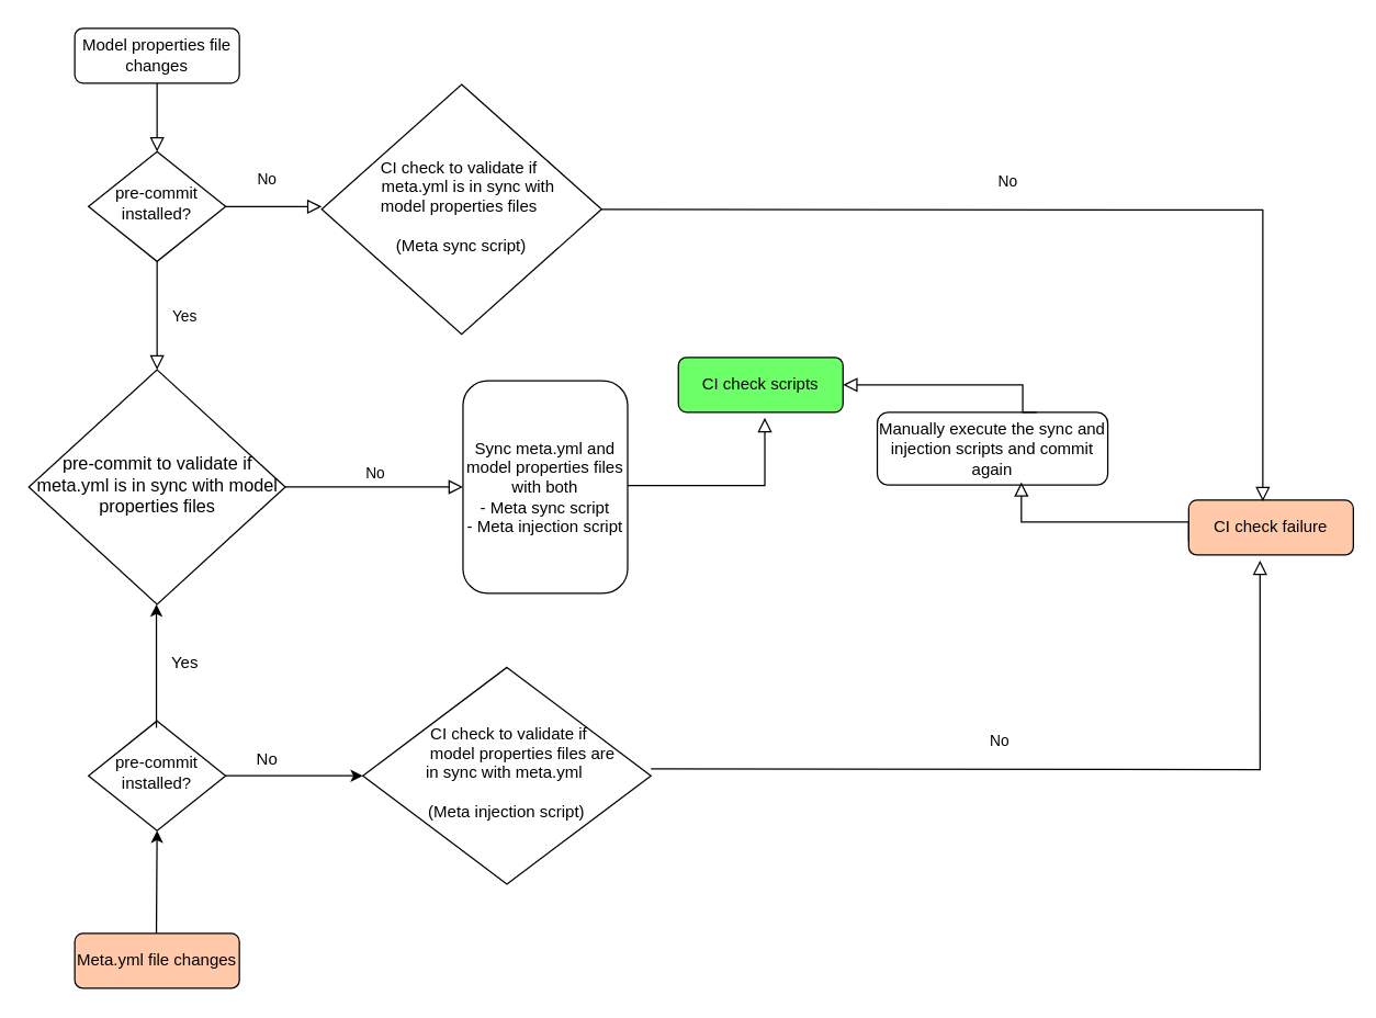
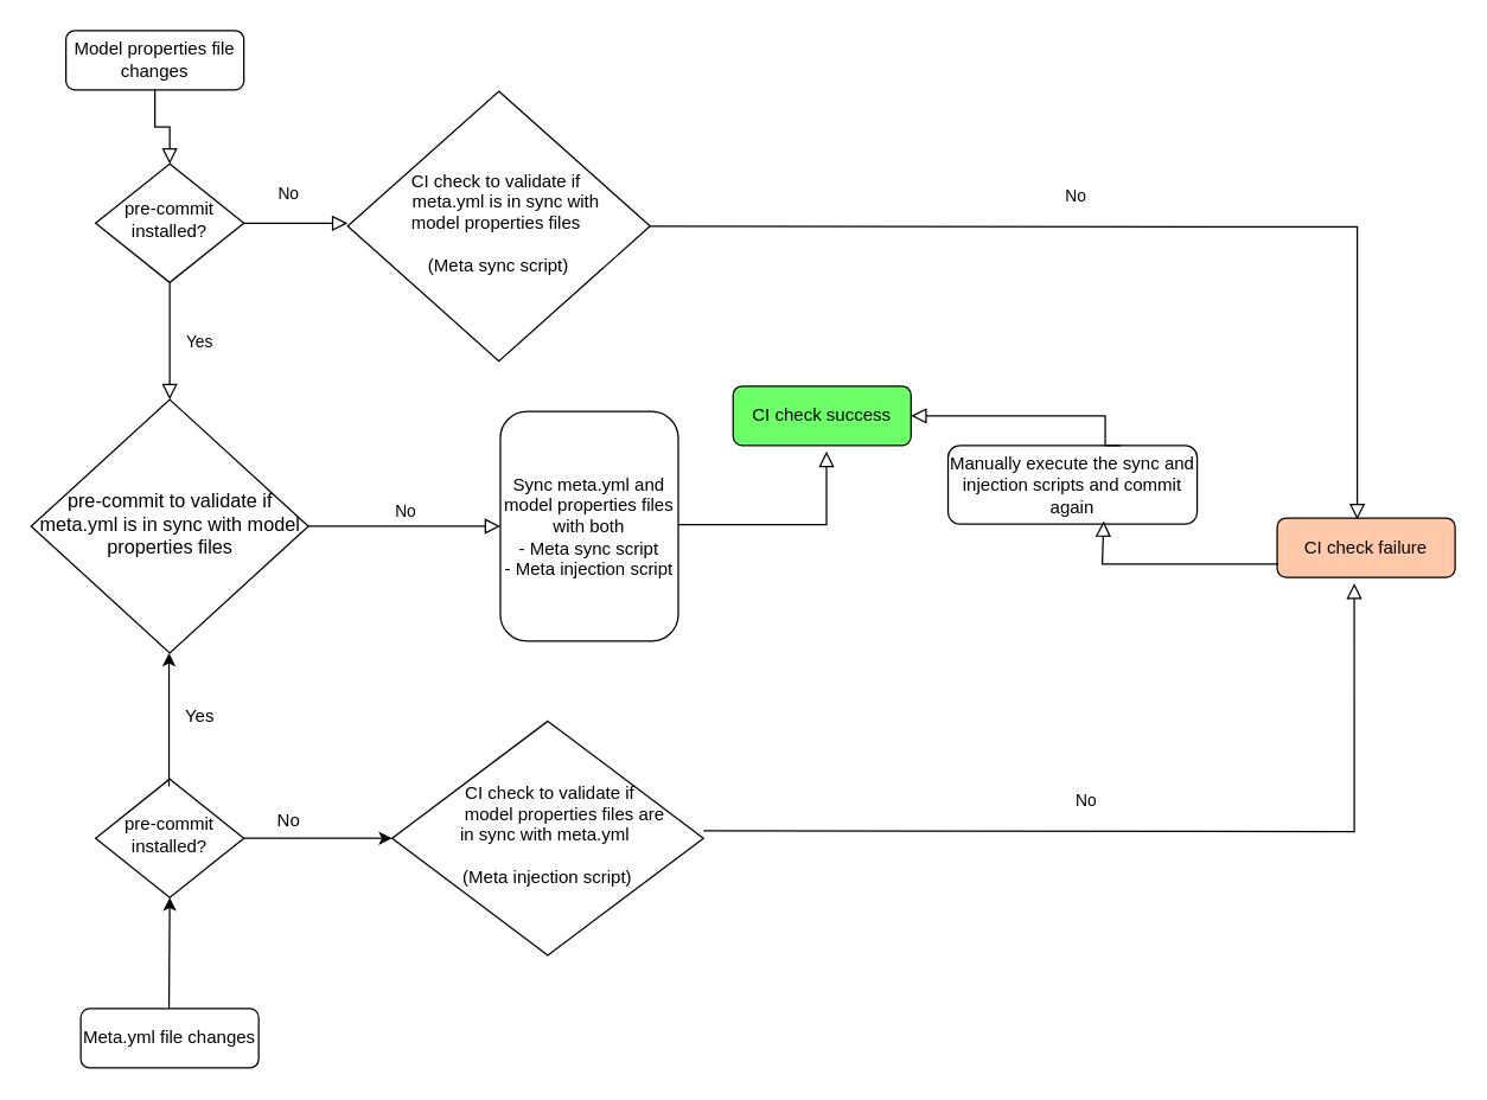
- <mxCell id="3" value="Model properties file changes" style="rounded=1;whiteSpace=wrap;html=1;fontSize=12;glass=0;strokeWidth=1;shadow=0;" parent="1" vertex="1"><mxGeometry x="54" y="20" width="120" height="40" as="geometry" /></mxCell>
+ <mxCell id="3" value="Model properties file changes" style="rounded=1;whiteSpace=wrap;html=1;fontSize=12;glass=0;strokeWidth=1;shadow=0;" parent="1" vertex="1"><mxGeometry x="44" y="20" width="120" height="40" as="geometry" /></mxCell>
- <mxCell id="13" value="CI check scripts" style="rounded=1;whiteSpace=wrap;html=1;fontSize=12;glass=0;strokeWidth=1;shadow=0;fillColor=#6DFF68;" vertex="1" parent="1"><mxGeometry x="494" y="260" width="120" height="40" as="geometry" /></mxCell>
+ <mxCell id="13" value="CI check success" style="rounded=1;whiteSpace=wrap;html=1;fontSize=12;glass=0;strokeWidth=1;shadow=0;fillColor=#6DFF68;" vertex="1" parent="1"><mxGeometry x="494" y="260" width="120" height="40" as="geometry" /></mxCell>
- <mxCell id="7" value="CI check failure" style="rounded=1;whiteSpace=wrap;html=1;fontSize=12;glass=0;strokeWidth=1;shadow=0;fillColor=#FFC9AA;" parent="1" vertex="1"><mxGeometry x="866" y="364" width="120" height="40" as="geometry" /></mxCell>
+ <mxCell id="7" value="CI check failure" style="rounded=1;whiteSpace=wrap;html=1;fontSize=12;glass=0;strokeWidth=1;shadow=0;fillColor=#FFC9AA;" parent="1" vertex="1"><mxGeometry x="861" y="349" width="120" height="40" as="geometry" /></mxCell>
- <mxCell id="15" value="Meta.yml file changes" style="rounded=1;whiteSpace=wrap;html=1;fontSize=12;glass=0;strokeWidth=1;shadow=0;fillColor=#ffc9aa;" vertex="1" parent="1"><mxGeometry x="54" y="680" width="120" height="40" as="geometry" /></mxCell>
+ <mxCell id="15" value="Meta.yml file changes" style="rounded=1;whiteSpace=wrap;html=1;fontSize=12;glass=0;strokeWidth=1;shadow=0;" vertex="1" parent="1"><mxGeometry x="54" y="680" width="120" height="40" as="geometry" /></mxCell>
